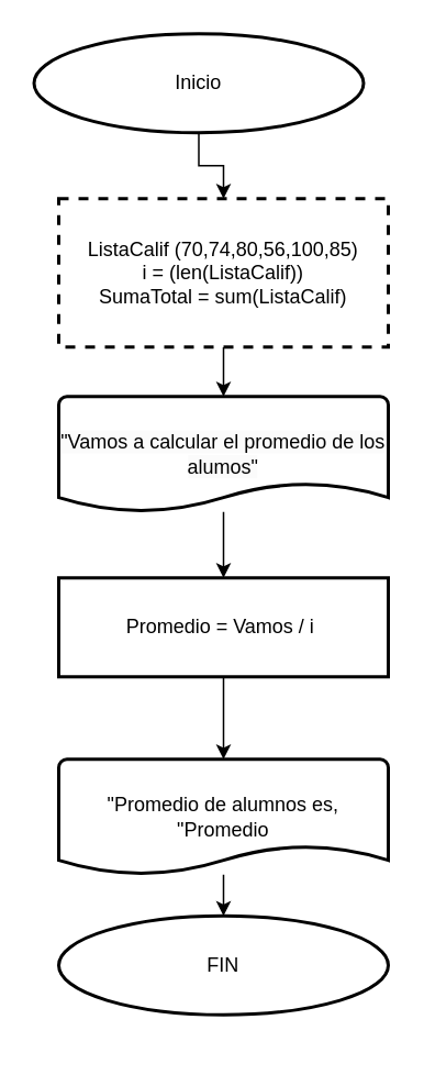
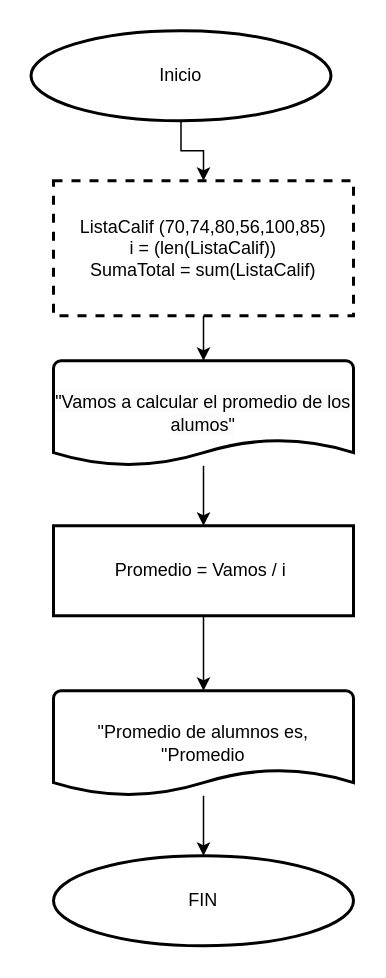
- <mxCell id="12" value="FIN" style="strokeWidth=2;html=1;shape=mxgraph.flowchart.start_1;whiteSpace=wrap;" vertex="1" parent="1"><mxGeometry x="35" y="555" width="200" height="60" as="geometry" /></mxCell>
+ <mxCell id="12" value="FIN" style="strokeWidth=2;html=1;shape=mxgraph.flowchart.start_1;whiteSpace=wrap;" vertex="1" parent="1"><mxGeometry x="35" y="570" width="200" height="60" as="geometry" /></mxCell>
